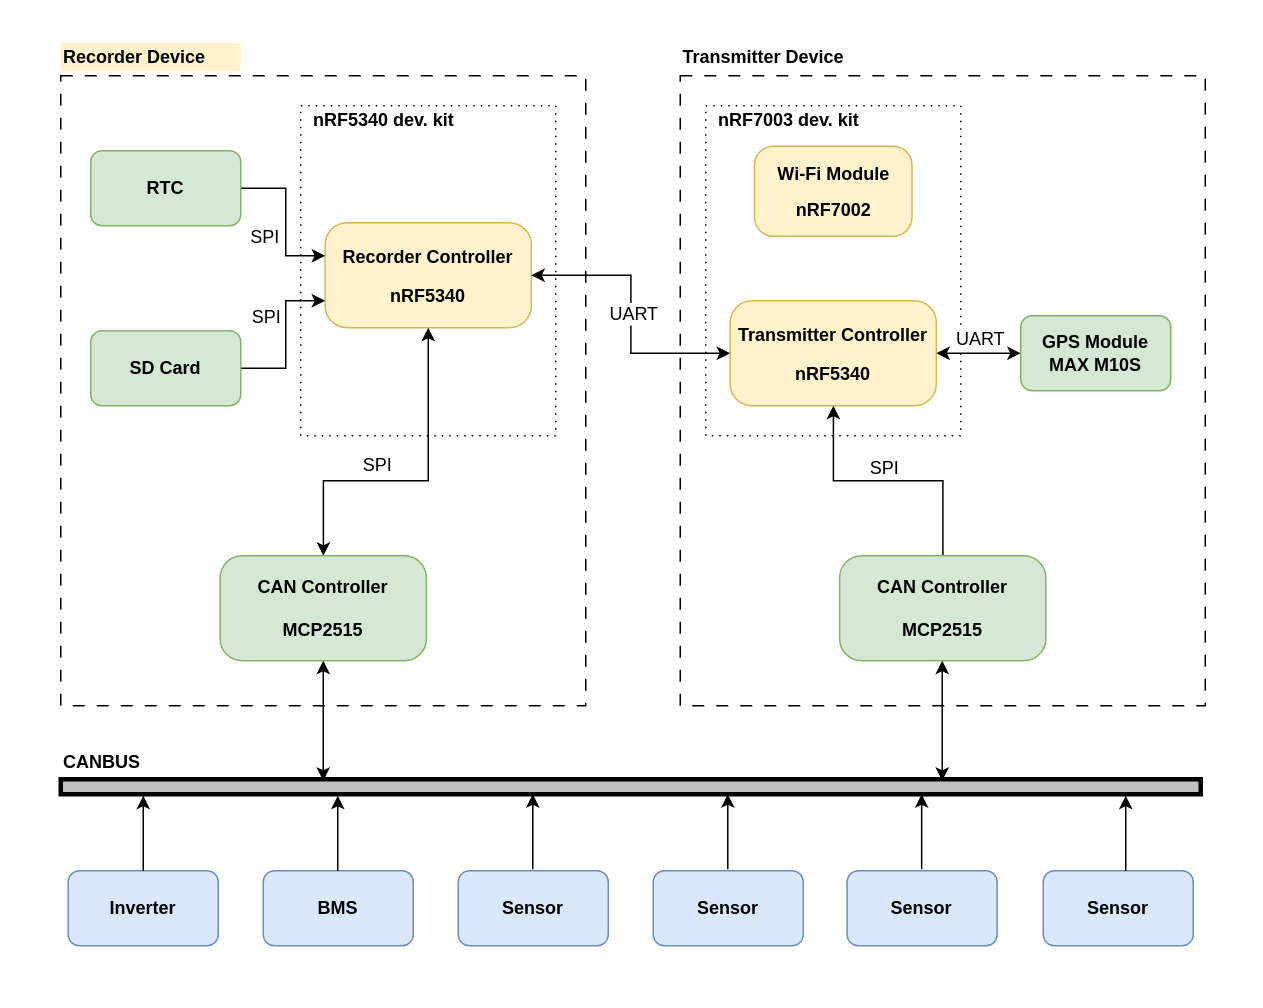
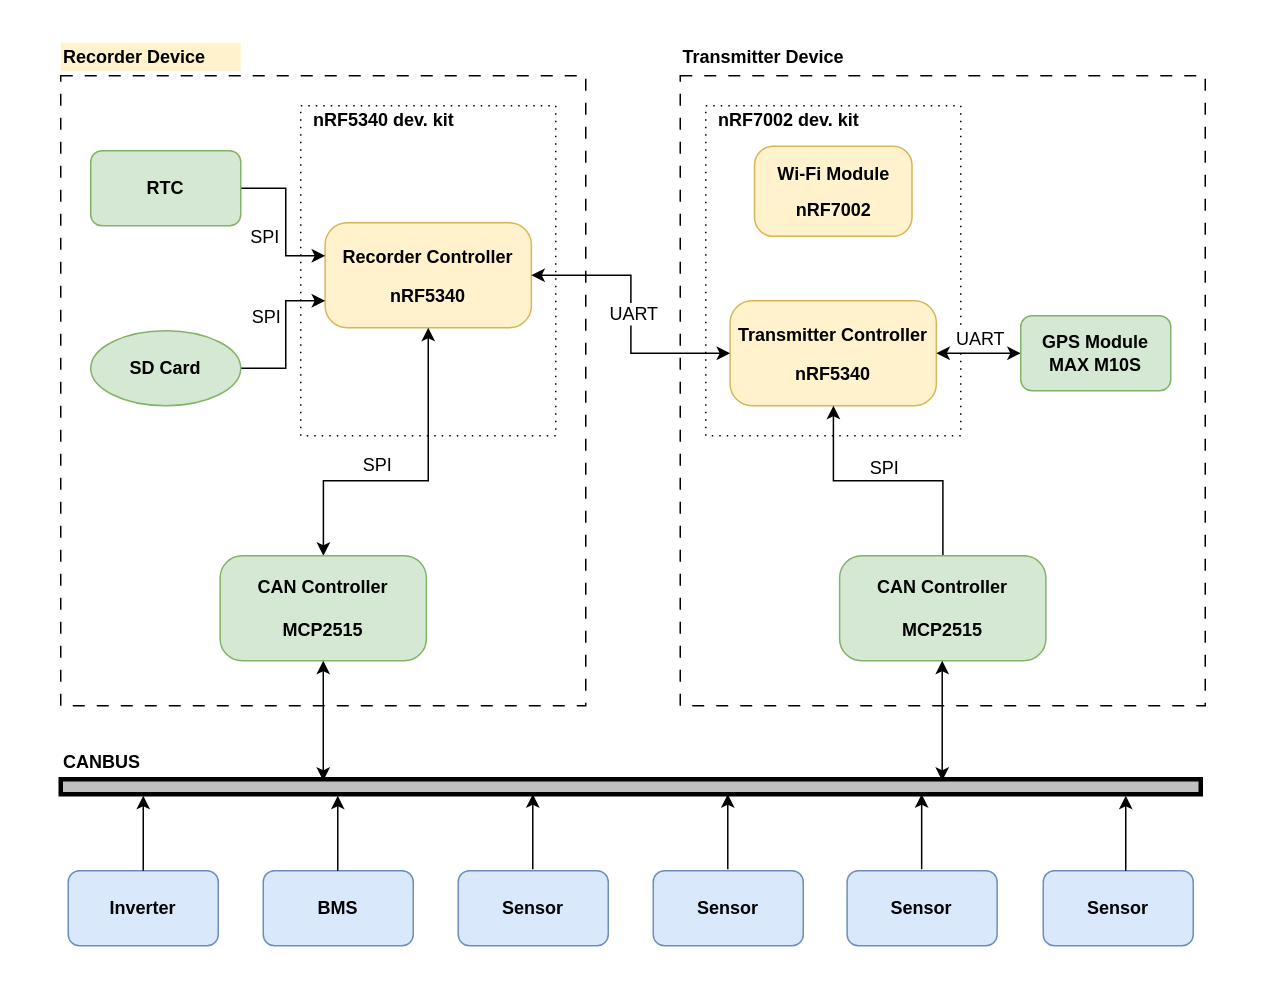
- <mxCell id="6" value="&amp;nbsp; &lt;b&gt;nRF7003 dev. kit&lt;br&gt;&lt;/b&gt;&lt;div&gt;&lt;b&gt;&lt;br&gt;&lt;/b&gt;&lt;/div&gt;&lt;div&gt;&lt;b&gt;&lt;br&gt;&lt;/b&gt;&lt;/div&gt;&lt;div&gt;&lt;b&gt;&lt;br&gt;&lt;/b&gt;&lt;/div&gt;&lt;div&gt;&lt;b&gt;&lt;br&gt;&lt;/b&gt;&lt;/div&gt;&lt;div&gt;&lt;b&gt;&lt;br&gt;&lt;/b&gt;&lt;/div&gt;&lt;div&gt;&lt;b&gt;&lt;br&gt;&lt;/b&gt;&lt;/div&gt;&lt;div&gt;&lt;b&gt;&lt;br&gt;&lt;/b&gt;&lt;/div&gt;&lt;div&gt;&lt;b&gt;&lt;br&gt;&lt;/b&gt;&lt;/div&gt;&lt;div&gt;&lt;b&gt;&lt;br&gt;&lt;/b&gt;&lt;/div&gt;&lt;div&gt;&lt;b&gt;&lt;br&gt;&lt;/b&gt;&lt;/div&gt;&lt;div&gt;&lt;b&gt;&lt;br&gt;&lt;/b&gt;&lt;/div&gt;&lt;div&gt;&lt;b&gt;&lt;br&gt;&lt;/b&gt;&lt;/div&gt;&lt;div&gt;&lt;b&gt;&lt;br&gt;&lt;/b&gt;&lt;/div&gt;&lt;div&gt;&lt;b&gt;&lt;br&gt;&lt;/b&gt;&lt;/div&gt;" style="rounded=0;whiteSpace=wrap;html=1;dashed=1;dashPattern=1 4;align=left;fontFamily=Helvetica;" vertex="1" parent="5"><mxGeometry width="170" height="220" as="geometry" /></mxCell>
+ <mxCell id="6" value="&amp;nbsp; &lt;b&gt;nRF7002 dev. kit&lt;br&gt;&lt;/b&gt;&lt;div&gt;&lt;b&gt;&lt;br&gt;&lt;/b&gt;&lt;/div&gt;&lt;div&gt;&lt;b&gt;&lt;br&gt;&lt;/b&gt;&lt;/div&gt;&lt;div&gt;&lt;b&gt;&lt;br&gt;&lt;/b&gt;&lt;/div&gt;&lt;div&gt;&lt;b&gt;&lt;br&gt;&lt;/b&gt;&lt;/div&gt;&lt;div&gt;&lt;b&gt;&lt;br&gt;&lt;/b&gt;&lt;/div&gt;&lt;div&gt;&lt;b&gt;&lt;br&gt;&lt;/b&gt;&lt;/div&gt;&lt;div&gt;&lt;b&gt;&lt;br&gt;&lt;/b&gt;&lt;/div&gt;&lt;div&gt;&lt;b&gt;&lt;br&gt;&lt;/b&gt;&lt;/div&gt;&lt;div&gt;&lt;b&gt;&lt;br&gt;&lt;/b&gt;&lt;/div&gt;&lt;div&gt;&lt;b&gt;&lt;br&gt;&lt;/b&gt;&lt;/div&gt;&lt;div&gt;&lt;b&gt;&lt;br&gt;&lt;/b&gt;&lt;/div&gt;&lt;div&gt;&lt;b&gt;&lt;br&gt;&lt;/b&gt;&lt;/div&gt;&lt;div&gt;&lt;b&gt;&lt;br&gt;&lt;/b&gt;&lt;/div&gt;&lt;div&gt;&lt;b&gt;&lt;br&gt;&lt;/b&gt;&lt;/div&gt;" style="rounded=0;whiteSpace=wrap;html=1;dashed=1;dashPattern=1 4;align=left;fontFamily=Helvetica;" vertex="1" parent="5"><mxGeometry width="170" height="220" as="geometry" /></mxCell>
- <mxCell id="17" value="SD Card" style="rounded=1;whiteSpace=wrap;html=1;fillColor=#d5e8d4;strokeColor=#82b366;fontStyle=1;fontFamily=Helvetica;" vertex="1" parent="1"><mxGeometry x="60" y="220" width="100" height="50" as="geometry" /></mxCell>
+ <mxCell id="17" value="SD Card" style="ellipse;whiteSpace=wrap;html=1;fillColor=#d5e8d4;strokeColor=#82b366;fontStyle=1;fontFamily=Helvetica;" vertex="1" parent="1"><mxGeometry x="60" y="220" width="100" height="50" as="geometry" /></mxCell>
